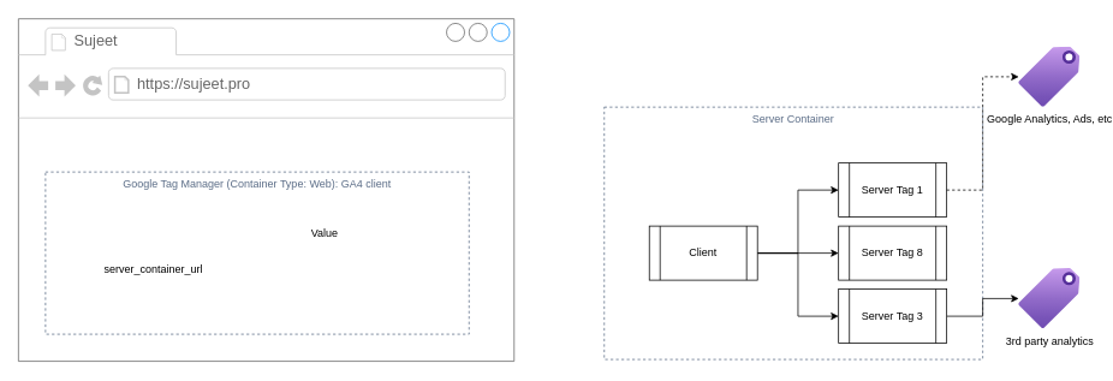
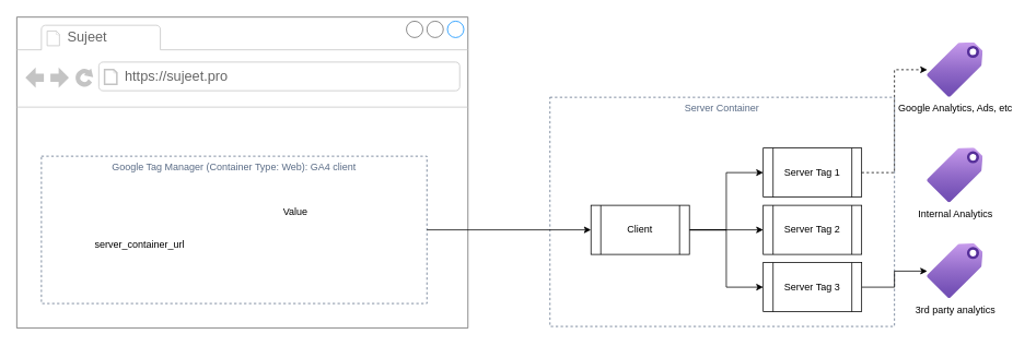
+ <mxCell id="19" value="Internal Analytics" style="image;aspect=fixed;html=1;points=[];align=center;fontSize=12;image=img/lib/azure2/general/Tag.svg;" vertex="1" parent="1"><mxGeometry x="1130" y="180" width="68" height="66.8" as="geometry" /></mxCell>
+ <mxCell id="17" style="edgeStyle=orthogonalEdgeStyle;rounded=0;orthogonalLoop=1;jettySize=auto;html=1;entryX=0;entryY=0.5;entryDx=0;entryDy=0;" edge="1" parent="1" source="5" target="13"><mxGeometry relative="1" as="geometry" /></mxCell>
- <mxCell id="14" value="Server Tag 8" style="shape=process;whiteSpace=wrap;html=1;backgroundOutline=1;" vertex="1" parent="1"><mxGeometry x="930" y="250" width="120" height="60" as="geometry" /></mxCell>
+ <mxCell id="14" value="Server Tag 2" style="shape=process;whiteSpace=wrap;html=1;backgroundOutline=1;" vertex="1" parent="1"><mxGeometry x="930" y="250" width="120" height="60" as="geometry" /></mxCell>
